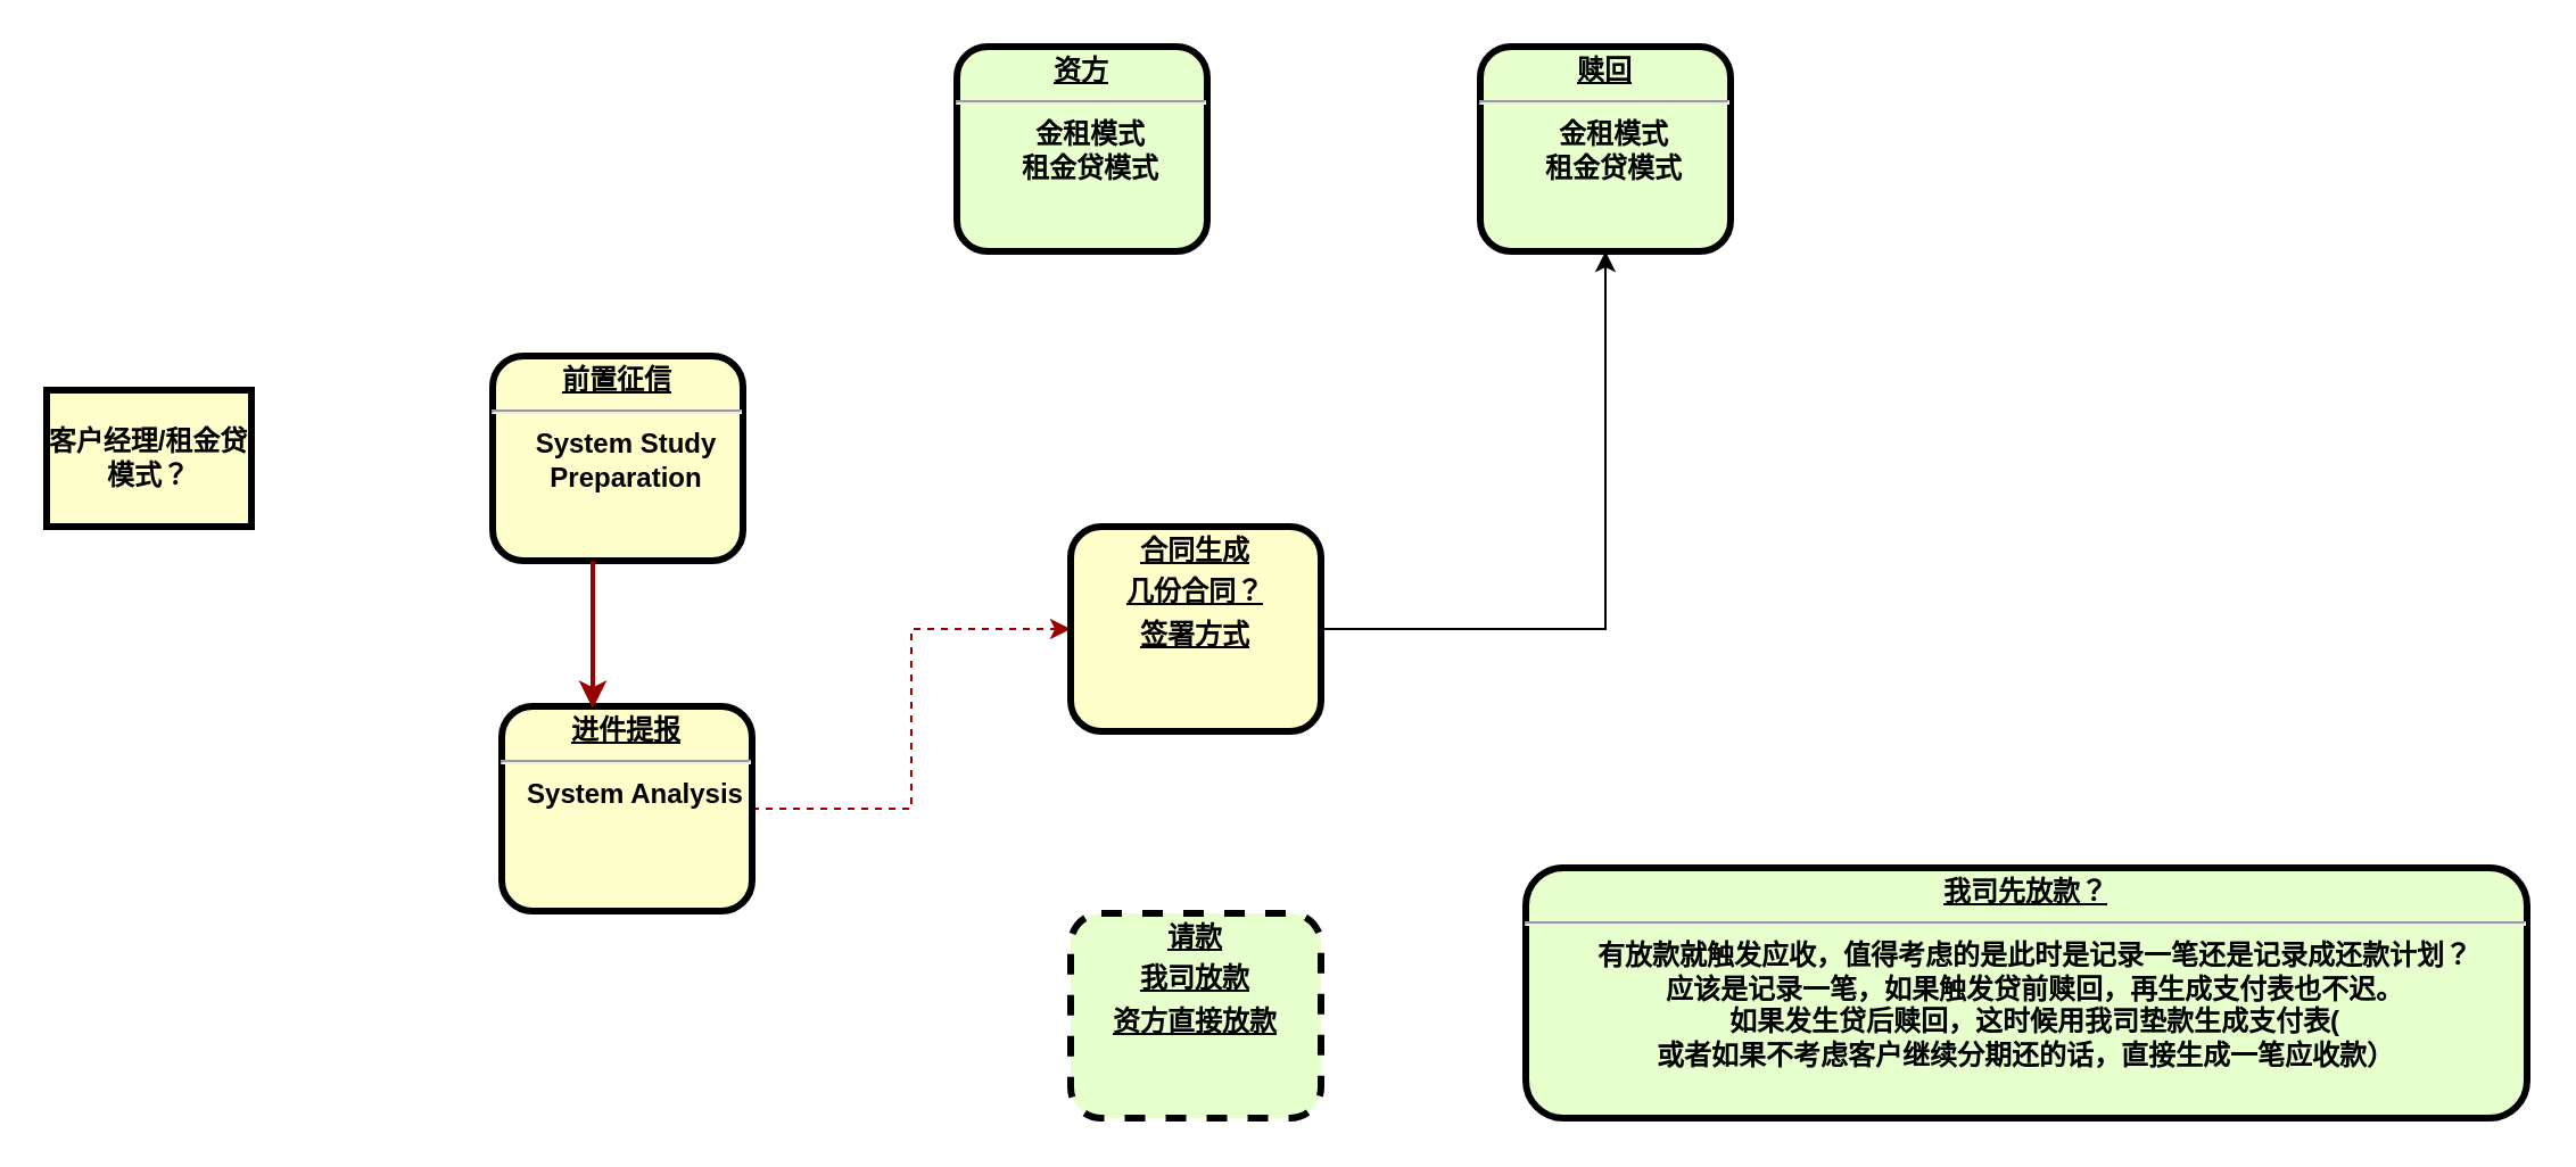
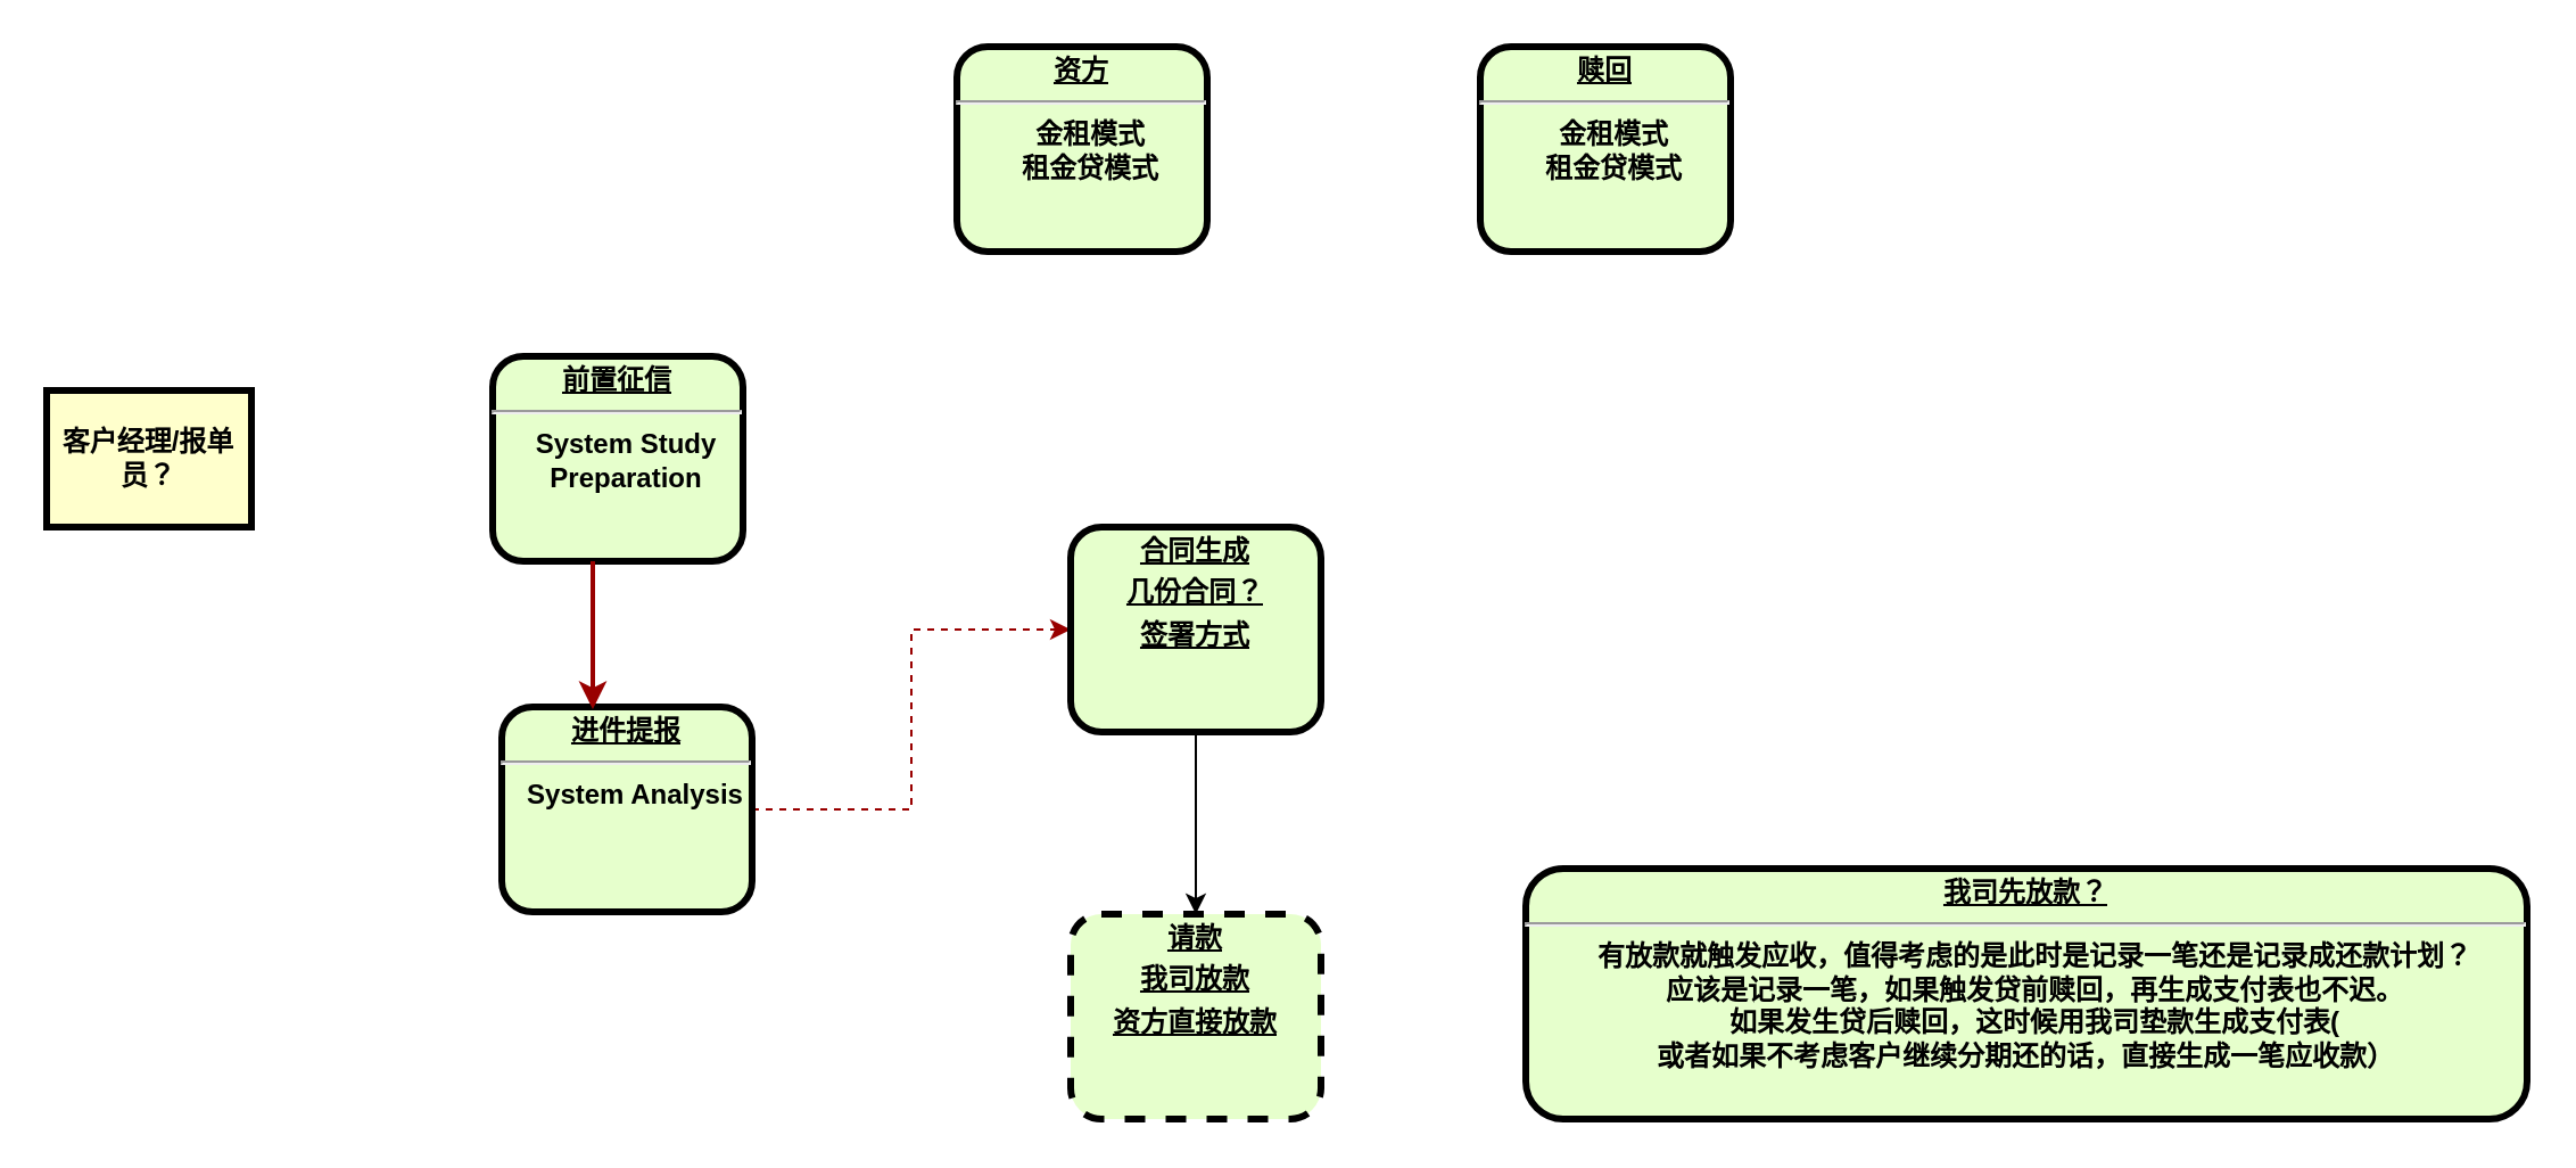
- <mxCell id="3" value="客户经理/租金贷模式？" style="whiteSpace=wrap;align=center;verticalAlign=middle;fontStyle=1;strokeWidth=3;fillColor=#FFFFCC" parent="1" vertex="1"><mxGeometry x="20" y="171" width="90" height="60" as="geometry" /></mxCell>
+ <mxCell id="3" value="客户经理/报单员？" style="whiteSpace=wrap;align=center;verticalAlign=middle;fontStyle=1;strokeWidth=3;fillColor=#FFFFCC" parent="1" vertex="1"><mxGeometry x="20" y="171" width="90" height="60" as="geometry" /></mxCell>
- <mxCell id="2" value="&lt;p style=&quot;margin: 0px; margin-top: 4px; text-align: center; text-decoration: underline;&quot;&gt;&lt;strong&gt;前置征信&lt;br&gt;&lt;/strong&gt;&lt;/p&gt;&lt;hr&gt;&lt;p style=&quot;margin: 0px; margin-left: 8px;&quot;&gt;System Study&lt;/p&gt;&lt;p style=&quot;margin: 0px; margin-left: 8px;&quot;&gt;Preparation&lt;/p&gt;" style="verticalAlign=middle;align=center;overflow=fill;fontSize=12;fontFamily=Helvetica;html=1;rounded=1;fontStyle=1;strokeWidth=3;fillColor=#ffffcc;" parent="1" vertex="1"><mxGeometry x="216" y="156" width="110" height="90" as="geometry" /></mxCell>
+ <mxCell id="2" value="&lt;p style=&quot;margin: 0px; margin-top: 4px; text-align: center; text-decoration: underline;&quot;&gt;&lt;strong&gt;前置征信&lt;br&gt;&lt;/strong&gt;&lt;/p&gt;&lt;hr&gt;&lt;p style=&quot;margin: 0px; margin-left: 8px;&quot;&gt;System Study&lt;/p&gt;&lt;p style=&quot;margin: 0px; margin-left: 8px;&quot;&gt;Preparation&lt;/p&gt;" style="verticalAlign=middle;align=center;overflow=fill;fontSize=12;fontFamily=Helvetica;html=1;rounded=1;fontStyle=1;strokeWidth=3;fillColor=#E6FFCC" parent="1" vertex="1"><mxGeometry x="216" y="156" width="110" height="90" as="geometry" /></mxCell>
- <mxCell id="10" value="" style="edgeStyle=orthogonalEdgeStyle;rounded=0;orthogonalLoop=1;jettySize=auto;html=1;" edge="1" parent="1" source="11" target="8"><mxGeometry relative="1" as="geometry" /></mxCell>
+ <mxCell id="10" value="" style="edgeStyle=orthogonalEdgeStyle;rounded=0;orthogonalLoop=1;jettySize=auto;html=1;" edge="1" parent="1" source="11" target="12"><mxGeometry relative="1" as="geometry" /></mxCell>
- <mxCell id="11" value="&lt;p style=&quot;margin: 0px; margin-top: 4px; text-align: center; text-decoration: underline;&quot;&gt;合同生成&lt;/p&gt;&lt;p style=&quot;margin: 0px; margin-top: 4px; text-align: center; text-decoration: underline;&quot;&gt;几份合同？&lt;/p&gt;&lt;p style=&quot;margin: 0px; margin-top: 4px; text-align: center; text-decoration: underline;&quot;&gt;签署方式&lt;/p&gt;" style="verticalAlign=middle;align=center;overflow=fill;fontSize=12;fontFamily=Helvetica;html=1;rounded=1;fontStyle=1;strokeWidth=3;fillColor=#ffffcc;" vertex="1" parent="1"><mxGeometry x="470" y="231" width="110" height="90" as="geometry" /></mxCell>
+ <mxCell id="11" value="&lt;p style=&quot;margin: 0px; margin-top: 4px; text-align: center; text-decoration: underline;&quot;&gt;合同生成&lt;/p&gt;&lt;p style=&quot;margin: 0px; margin-top: 4px; text-align: center; text-decoration: underline;&quot;&gt;几份合同？&lt;/p&gt;&lt;p style=&quot;margin: 0px; margin-top: 4px; text-align: center; text-decoration: underline;&quot;&gt;签署方式&lt;/p&gt;" style="verticalAlign=middle;align=center;overflow=fill;fontSize=12;fontFamily=Helvetica;html=1;rounded=1;fontStyle=1;strokeWidth=3;fillColor=#E6FFCC" vertex="1" parent="1"><mxGeometry x="470" y="231" width="110" height="90" as="geometry" /></mxCell>
- <mxCell id="5" value="&lt;p style=&quot;margin: 0px; margin-top: 4px; text-align: center; text-decoration: underline;&quot;&gt;&lt;strong&gt;进件提报&lt;br&gt;&lt;/strong&gt;&lt;/p&gt;&lt;hr&gt;&lt;p style=&quot;margin: 0px; margin-left: 8px;&quot;&gt;System Analysis&lt;/p&gt;" style="verticalAlign=middle;align=center;overflow=fill;fontSize=12;fontFamily=Helvetica;html=1;rounded=1;fontStyle=1;strokeWidth=3;fillColor=#ffffcc;" parent="1" vertex="1"><mxGeometry x="220" y="310" width="110" height="90" as="geometry" /></mxCell>
+ <mxCell id="5" value="&lt;p style=&quot;margin: 0px; margin-top: 4px; text-align: center; text-decoration: underline;&quot;&gt;&lt;strong&gt;进件提报&lt;br&gt;&lt;/strong&gt;&lt;/p&gt;&lt;hr&gt;&lt;p style=&quot;margin: 0px; margin-left: 8px;&quot;&gt;System Analysis&lt;/p&gt;" style="verticalAlign=middle;align=center;overflow=fill;fontSize=12;fontFamily=Helvetica;html=1;rounded=1;fontStyle=1;strokeWidth=3;fillColor=#E6FFCC" parent="1" vertex="1"><mxGeometry x="220" y="310" width="110" height="90" as="geometry" /></mxCell>
